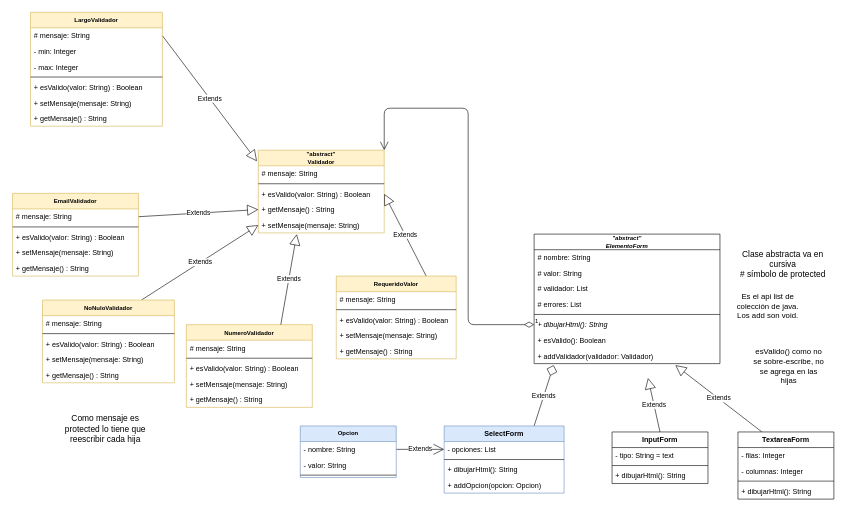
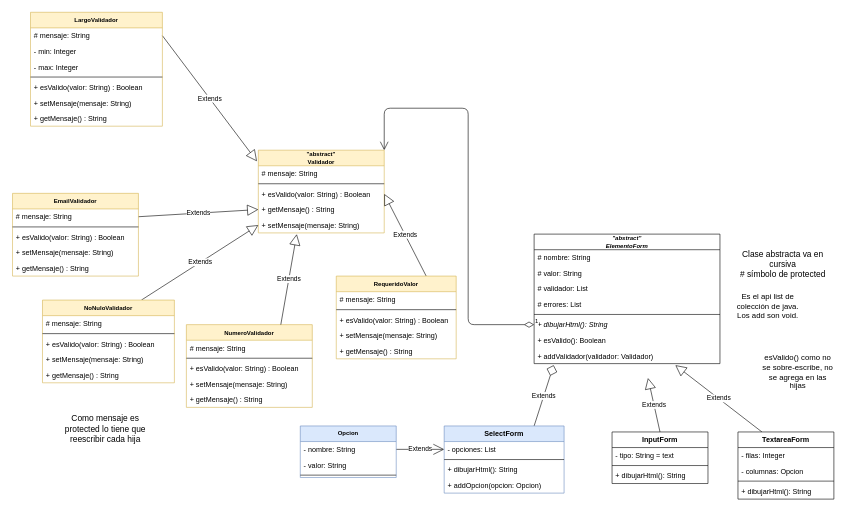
- <mxCell id="16" value="&lt;span style=&quot;font-size: 13px&quot;&gt;esValido() como no se sobre-escribe, no se agrega en las hijas&lt;/span&gt;" style="text;html=1;strokeColor=none;fillColor=none;align=center;verticalAlign=middle;whiteSpace=wrap;rounded=0;fontSize=10;" vertex="1" parent="1"><mxGeometry x="1255" y="570" width="120" height="80" as="geometry" /></mxCell>
+ <mxCell id="16" value="&lt;span style=&quot;font-size: 13px&quot;&gt;esValido() como no se sobre-escribe, no se agrega en las hijas&lt;/span&gt;" style="text;html=1;strokeColor=none;fillColor=none;align=center;verticalAlign=middle;whiteSpace=wrap;rounded=0;fontSize=10;" vertex="1" parent="1"><mxGeometry x="1270" y="580" width="120" height="80" as="geometry" /></mxCell>
- <mxCell id="12" value="- columnas: Integer" style="text;strokeColor=none;fillColor=none;align=left;verticalAlign=top;spacingLeft=4;spacingRight=4;overflow=hidden;rotatable=0;points=[[0,0.5],[1,0.5]];portConstraint=eastwest;" vertex="1" parent="10"><mxGeometry y="52" width="160" height="26" as="geometry" /></mxCell>
+ <mxCell id="12" value="- columnas: Opcion" style="text;strokeColor=none;fillColor=none;align=left;verticalAlign=top;spacingLeft=4;spacingRight=4;overflow=hidden;rotatable=0;points=[[0,0.5],[1,0.5]];portConstraint=eastwest;" vertex="1" parent="10"><mxGeometry y="52" width="160" height="26" as="geometry" /></mxCell>
